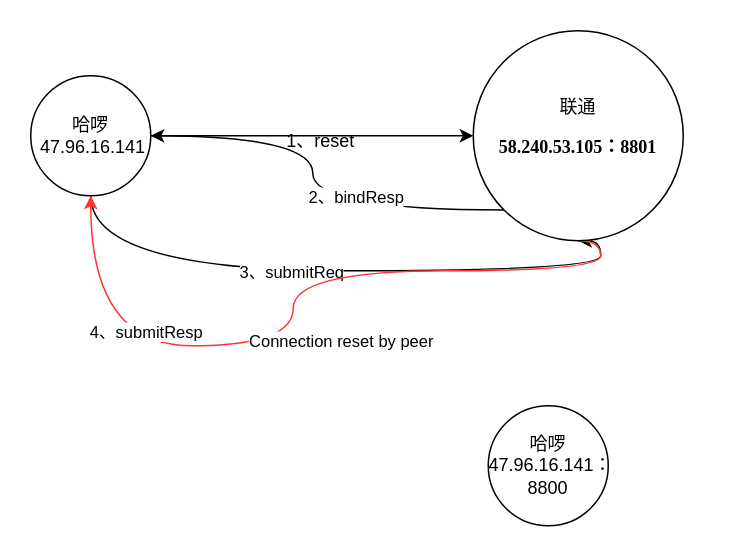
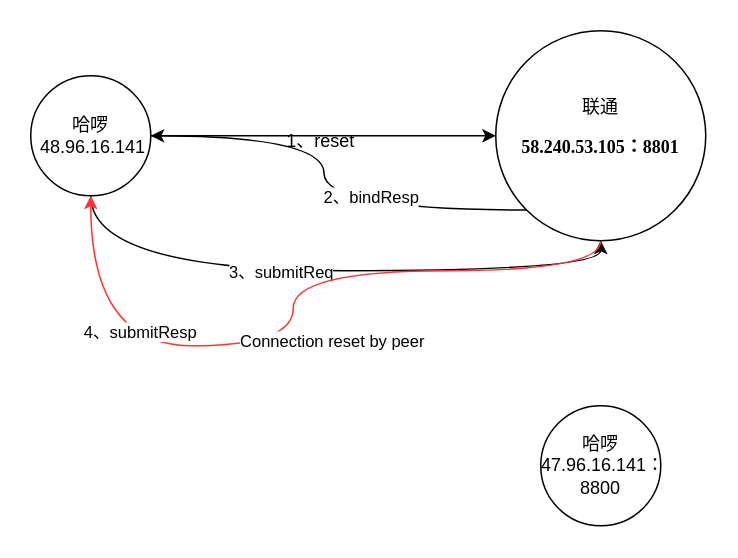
- <mxCell id="5" value="哈啰&lt;br&gt;&amp;nbsp;47.96.16.141" style="ellipse;whiteSpace=wrap;html=1;aspect=fixed;" vertex="1" parent="1"><mxGeometry x="20" y="50" width="80" height="80" as="geometry" /></mxCell>
+ <mxCell id="5" value="哈啰&lt;br&gt;&amp;nbsp;48.96.16.141" style="ellipse;whiteSpace=wrap;html=1;aspect=fixed;" vertex="1" parent="1"><mxGeometry x="20" y="50" width="80" height="80" as="geometry" /></mxCell>
- <mxCell id="11" value="联通&lt;br&gt;&lt;pre style=&quot;font-family: &amp;#34;menlo&amp;#34; ; font-size: 9pt&quot;&gt;&lt;span style=&quot;font-weight: bold&quot;&gt;58.240.53.105：8801&lt;/span&gt;&lt;/pre&gt;" style="ellipse;whiteSpace=wrap;html=1;aspect=fixed;" vertex="1" parent="1"><mxGeometry x="315" y="20" width="140" height="140" as="geometry" /></mxCell>
+ <mxCell id="11" value="联通&lt;br&gt;&lt;pre style=&quot;font-family: &amp;#34;menlo&amp;#34; ; font-size: 9pt&quot;&gt;&lt;span style=&quot;font-weight: bold&quot;&gt;58.240.53.105：8801&lt;/span&gt;&lt;/pre&gt;" style="ellipse;whiteSpace=wrap;html=1;aspect=fixed;" vertex="1" parent="1"><mxGeometry x="330" y="20" width="140" height="140" as="geometry" /></mxCell>
- <mxCell id="13" value="哈啰&lt;br&gt;&amp;nbsp;47.96.16.141：8800" style="ellipse;whiteSpace=wrap;html=1;aspect=fixed;" vertex="1" parent="1"><mxGeometry x="325" y="270" width="80" height="80" as="geometry" /></mxCell>
+ <mxCell id="13" value="哈啰&lt;br&gt;&amp;nbsp;47.96.16.141：8800" style="ellipse;whiteSpace=wrap;html=1;aspect=fixed;" vertex="1" parent="1"><mxGeometry x="360" y="270" width="80" height="80" as="geometry" /></mxCell>
